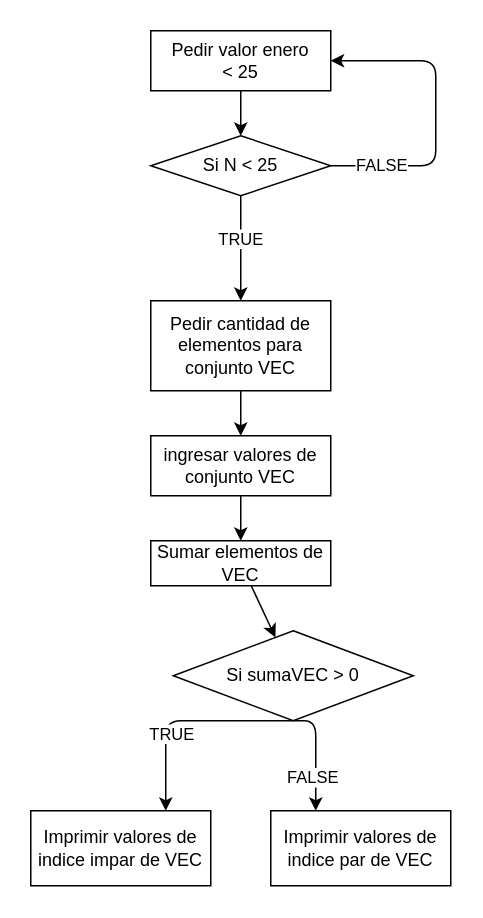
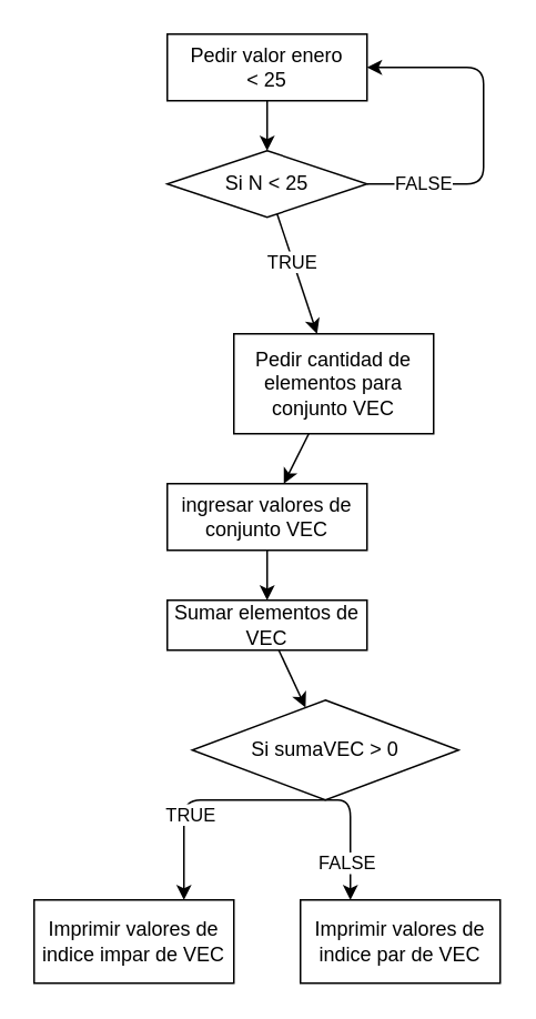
- <mxCell id="10" value="Pedir cantidad de elementos para conjunto VEC" style="whiteSpace=wrap;html=1;" vertex="1" parent="1"><mxGeometry x="100" y="200" width="120" height="60" as="geometry" /></mxCell>
+ <mxCell id="10" value="Pedir cantidad de elementos para conjunto VEC" style="whiteSpace=wrap;html=1;" vertex="1" parent="1"><mxGeometry x="140" y="200" width="120" height="60" as="geometry" /></mxCell>
